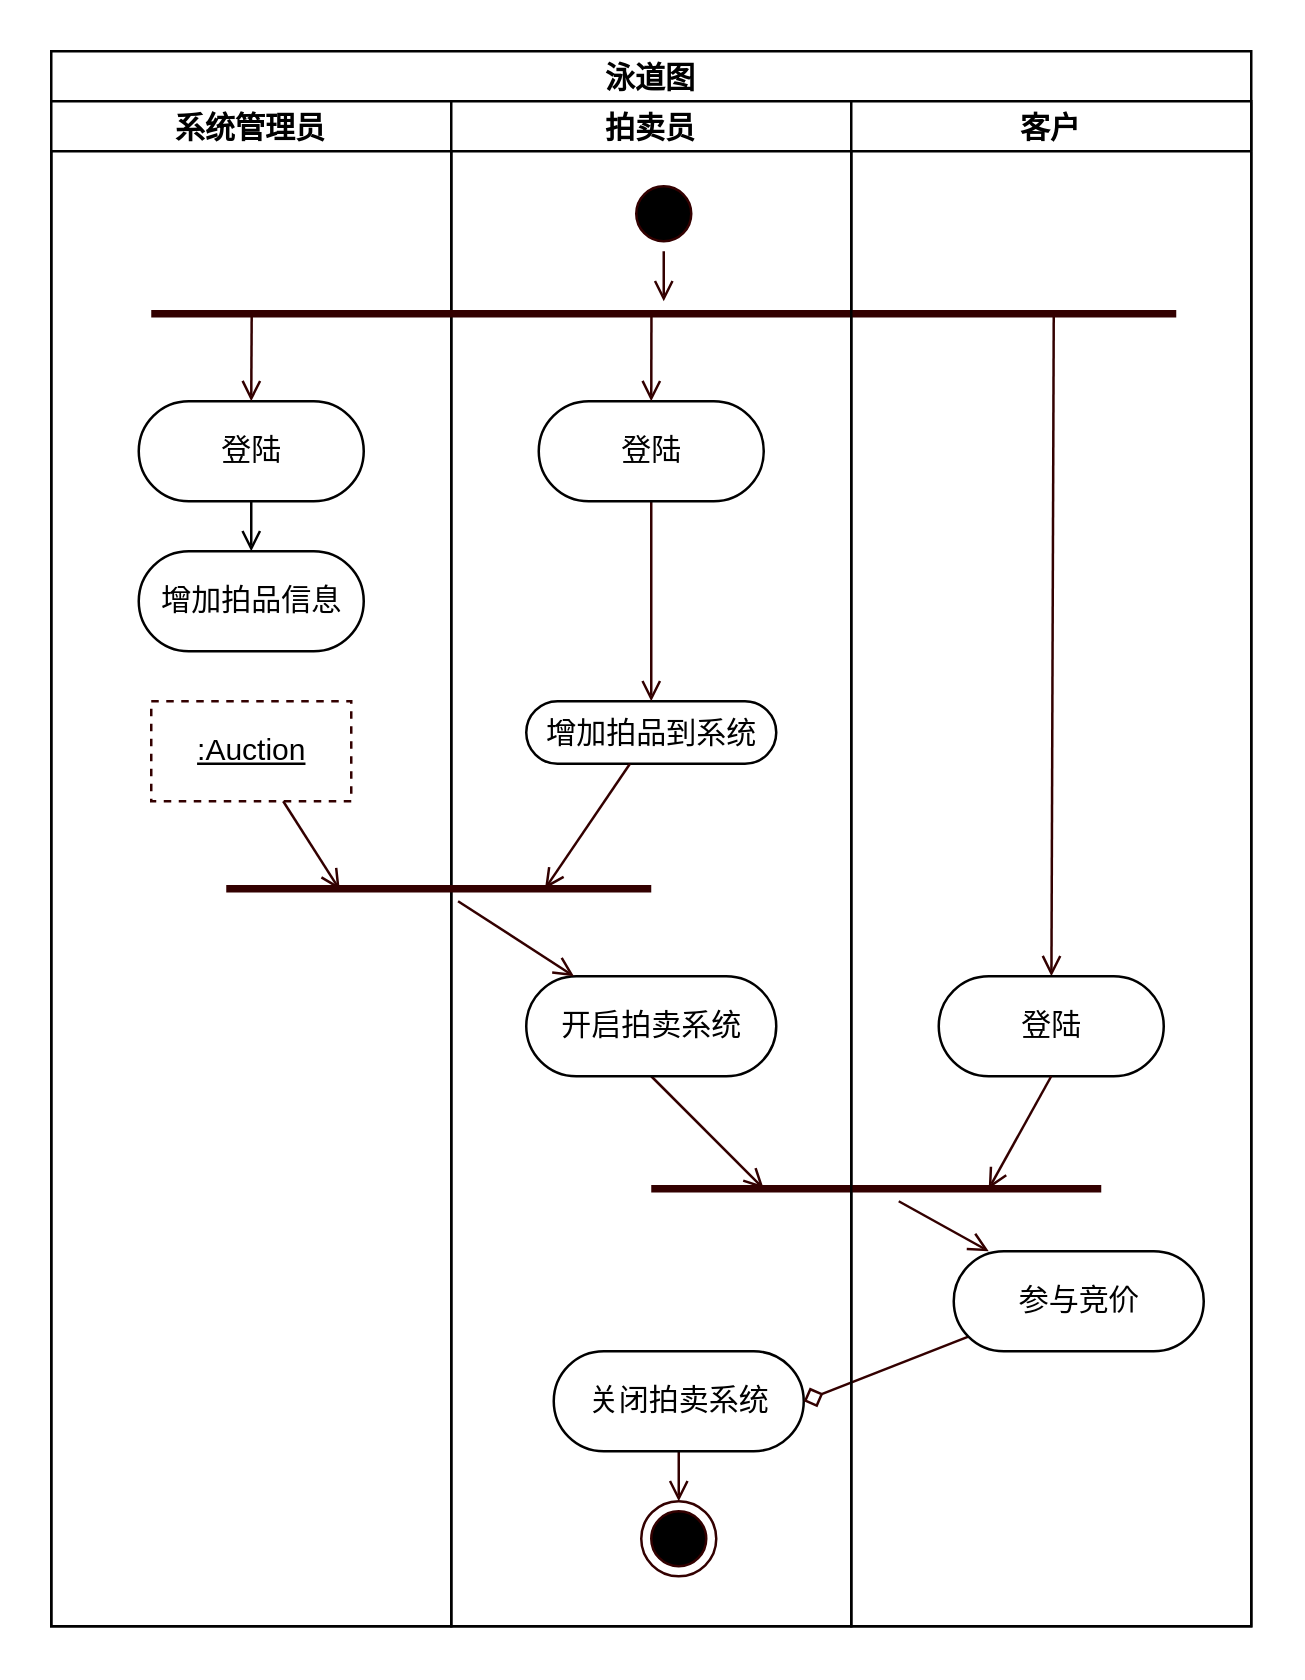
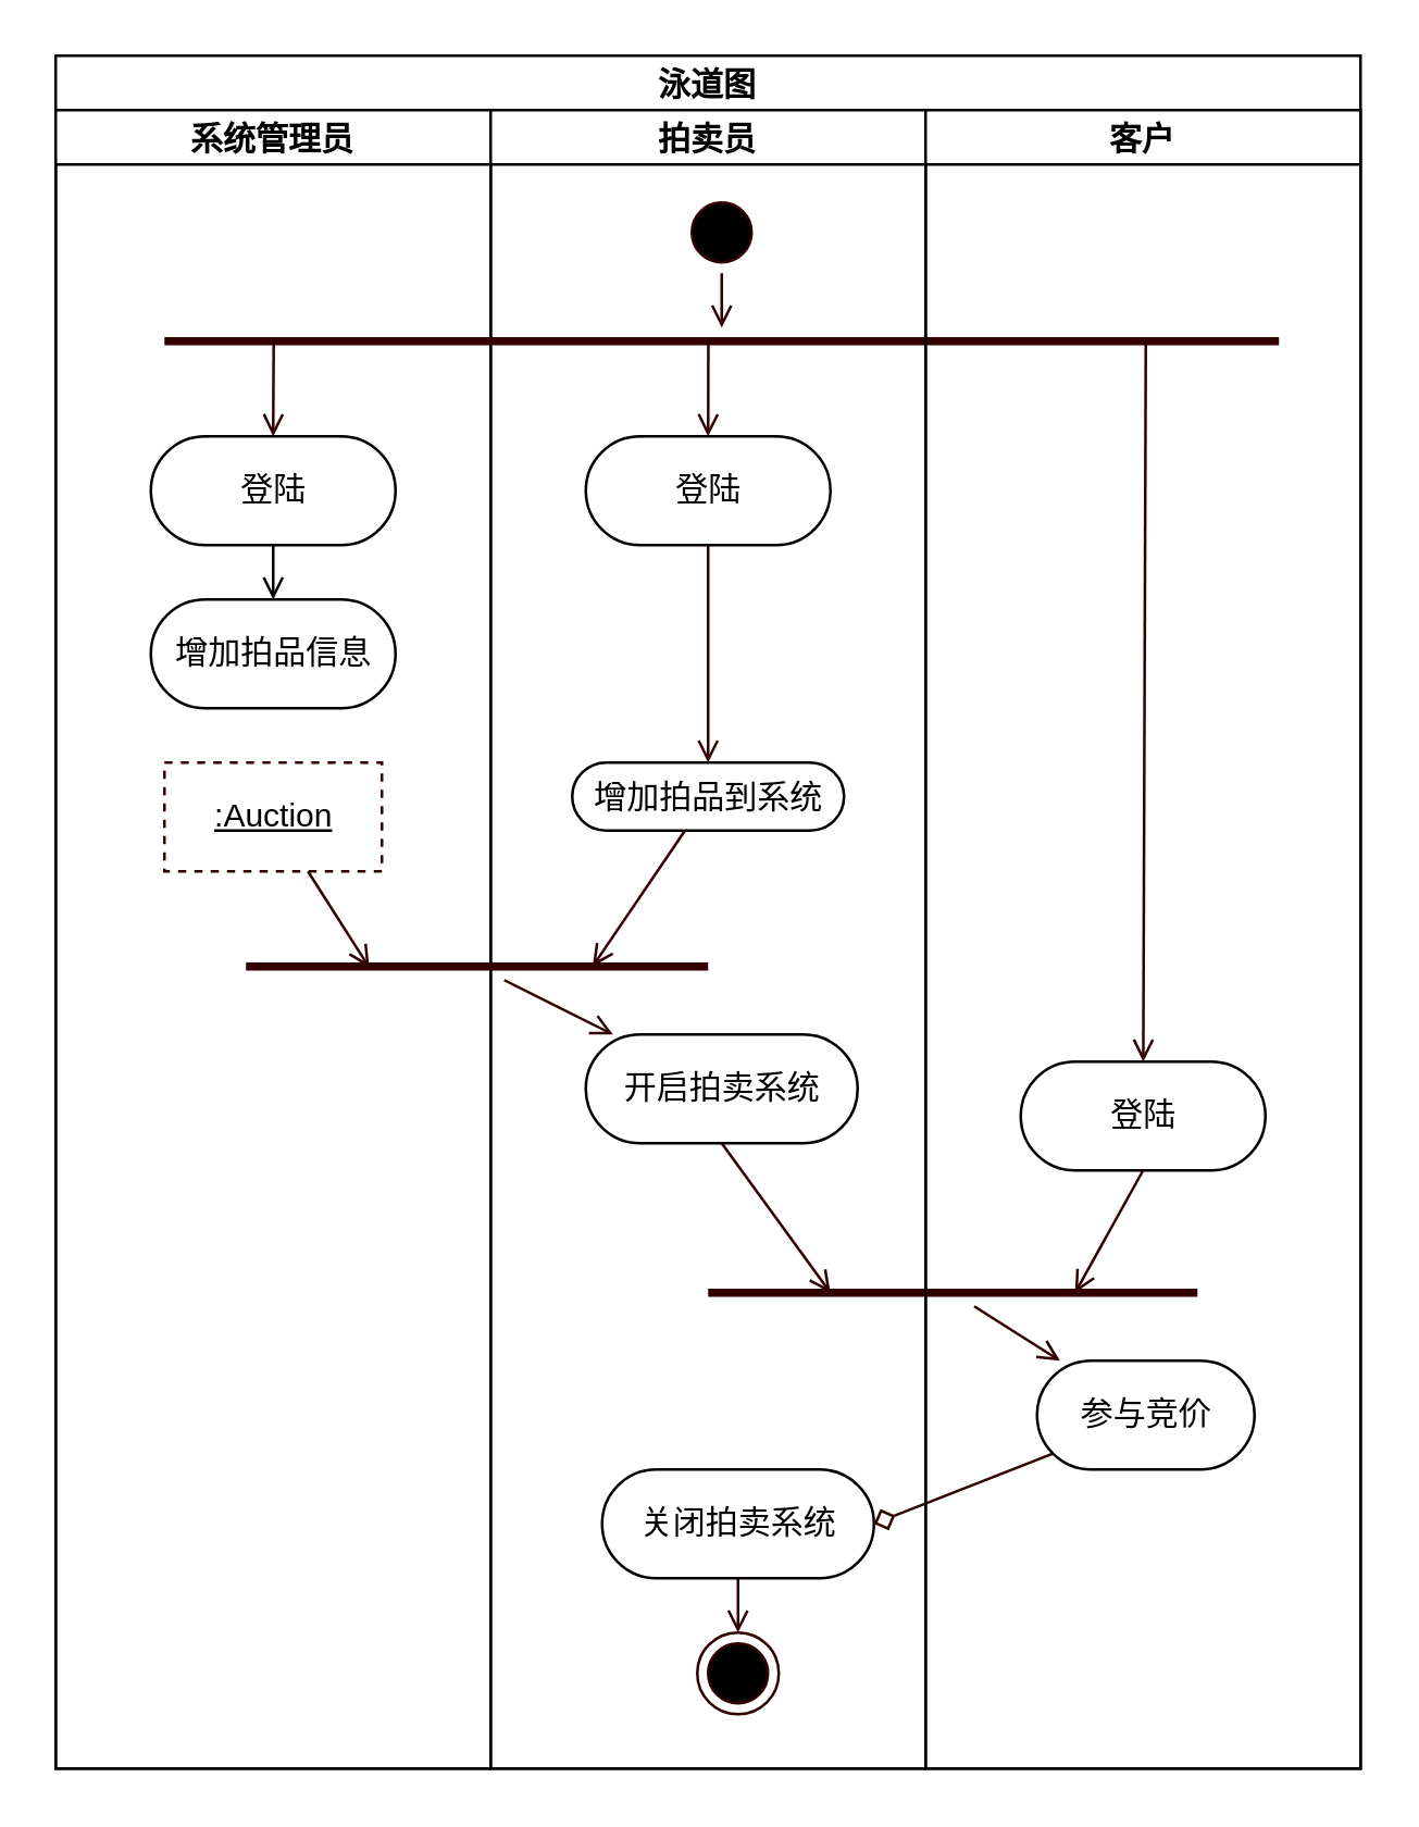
- <mxCell id="13" value="开启拍卖系统" style="html=1;dashed=0;whitespace=wrap;shape=mxgraph.dfd.start" vertex="1" parent="10"><mxGeometry x="30" y="350" width="100" height="40" as="geometry" /></mxCell>
+ <mxCell id="13" value="开启拍卖系统" style="html=1;dashed=0;whitespace=wrap;shape=mxgraph.dfd.start" vertex="1" parent="10"><mxGeometry x="35" y="340" width="100" height="40" as="geometry" /></mxCell>
- <mxCell id="30" value="参与竞价" style="html=1;dashed=0;whitespace=wrap;shape=mxgraph.dfd.start" vertex="1" parent="29"><mxGeometry x="41" y="460" width="100" height="40" as="geometry" /></mxCell>
+ <mxCell id="30" value="参与竞价" style="html=1;dashed=0;whitespace=wrap;shape=mxgraph.dfd.start" vertex="1" parent="29"><mxGeometry x="41" y="460" width="80" height="40" as="geometry" /></mxCell>
